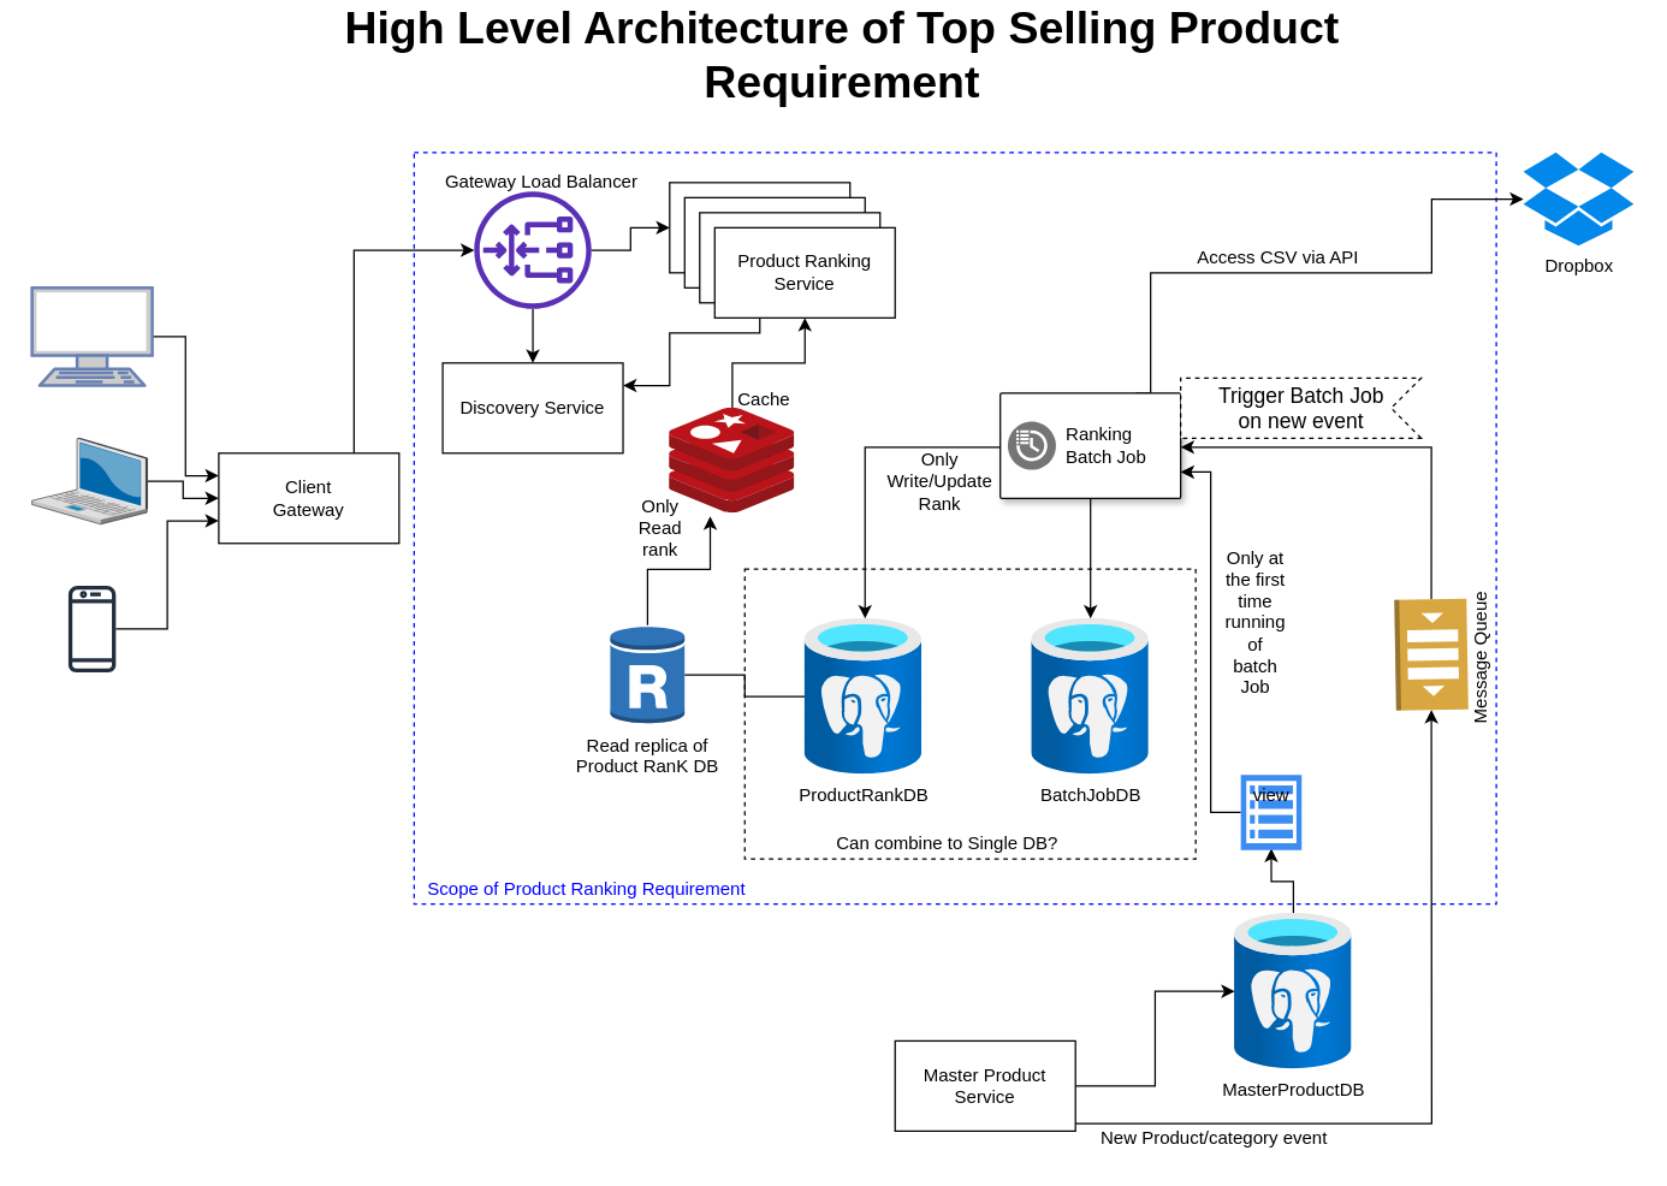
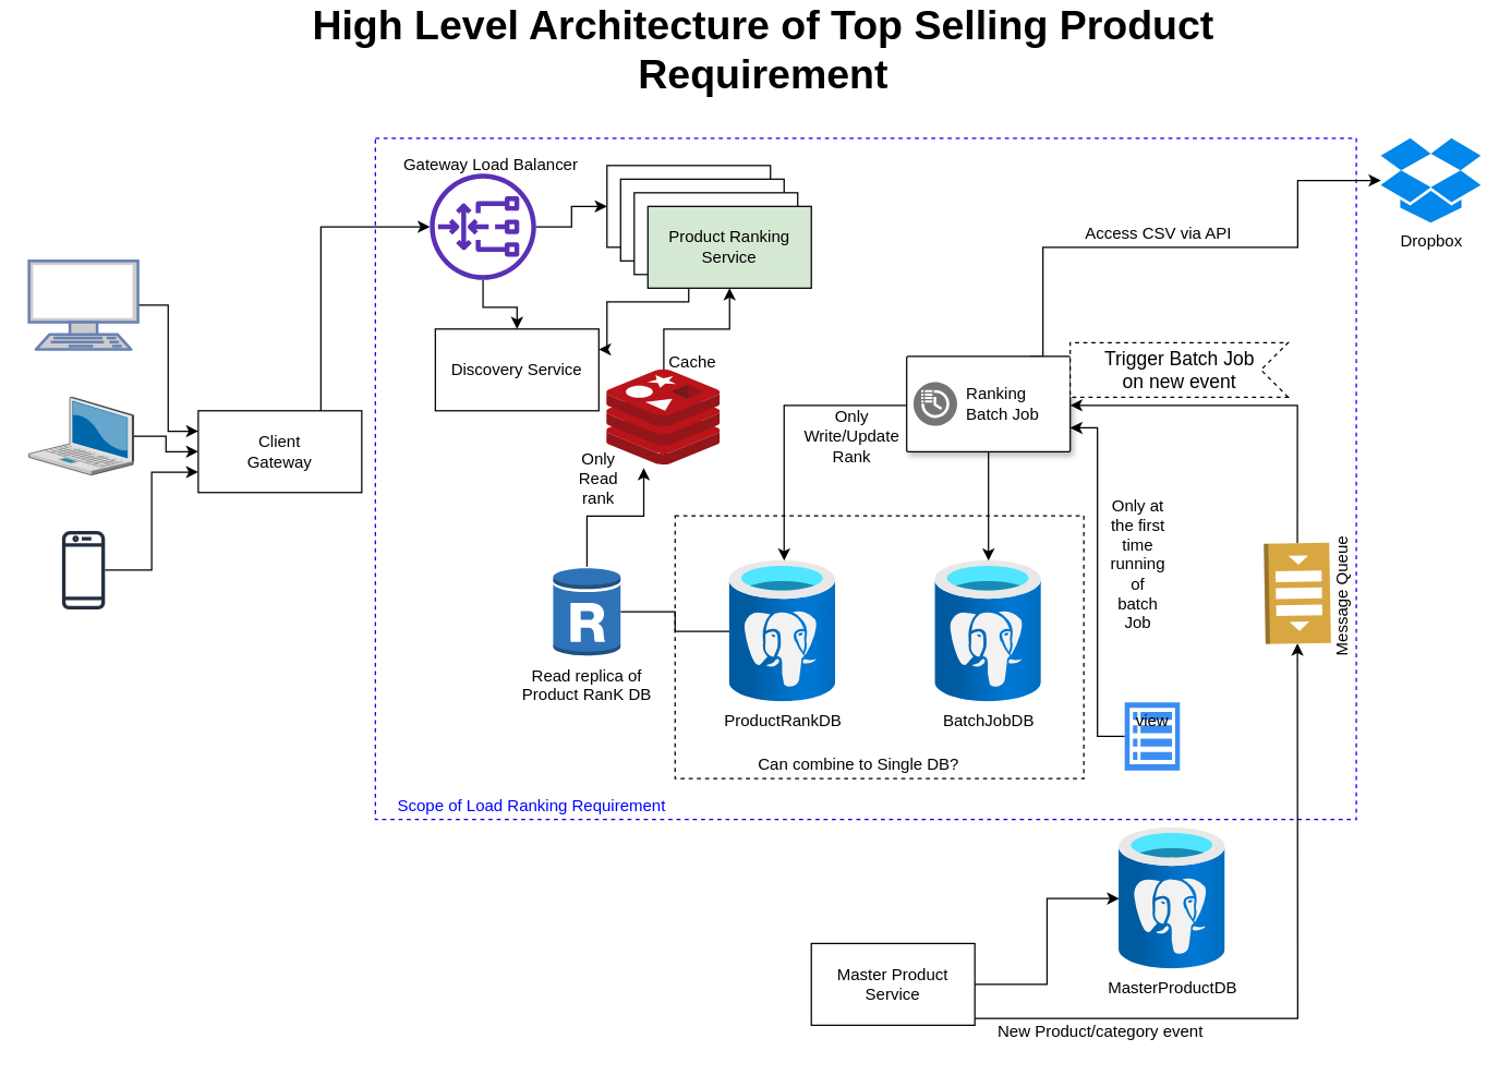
- <mxCell id="13" value="Product Ranking Service" style="rounded=0;whiteSpace=wrap;html=1;" parent="1" vertex="1"><mxGeometry x="475" y="145" width="120" height="60" as="geometry" /></mxCell>
+ <mxCell id="13" value="Product Ranking Service" style="rounded=0;whiteSpace=wrap;html=1;fillColor=#d5e8d4;" parent="1" vertex="1"><mxGeometry x="475" y="145" width="120" height="60" as="geometry" /></mxCell>
- <mxCell id="44" value="Discovery Service" style="rounded=0;whiteSpace=wrap;html=1;" parent="1" vertex="1"><mxGeometry x="294" y="235" width="120" height="60" as="geometry" /></mxCell>
+ <mxCell id="44" value="Discovery Service" style="rounded=0;whiteSpace=wrap;html=1;" parent="1" vertex="1"><mxGeometry x="319" y="235" width="120" height="60" as="geometry" /></mxCell>
- <mxCell id="22" style="edgeStyle=orthogonalEdgeStyle;rounded=0;orthogonalLoop=1;jettySize=auto;html=1;entryX=0.5;entryY=0.98;entryDx=0;entryDy=0;entryPerimeter=0;" parent="1" source="23" target="31" edge="1"><mxGeometry relative="1" as="geometry" /></mxCell>
- <mxCell id="51" value="Scope of Product Ranking Requirement" style="text;html=1;strokeColor=none;fillColor=none;align=center;verticalAlign=middle;whiteSpace=wrap;rounded=0;dashed=1;fontColor=#0000FF;" parent="1" vertex="1"><mxGeometry x="275" y="575" width="230" height="20" as="geometry" /></mxCell>
+ <mxCell id="51" value="Scope of Load Ranking Requirement" style="text;html=1;strokeColor=none;fillColor=none;align=center;verticalAlign=middle;whiteSpace=wrap;rounded=0;dashed=1;fontColor=#0000FF;" parent="1" vertex="1"><mxGeometry x="275" y="575" width="230" height="20" as="geometry" /></mxCell>
